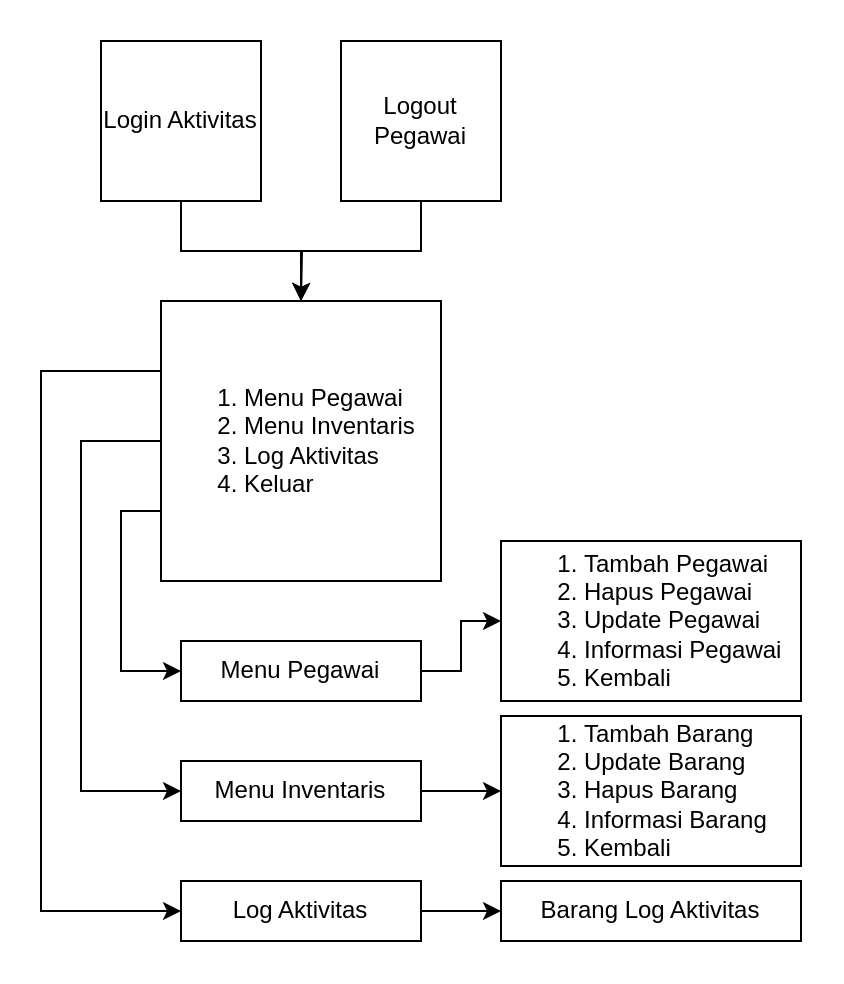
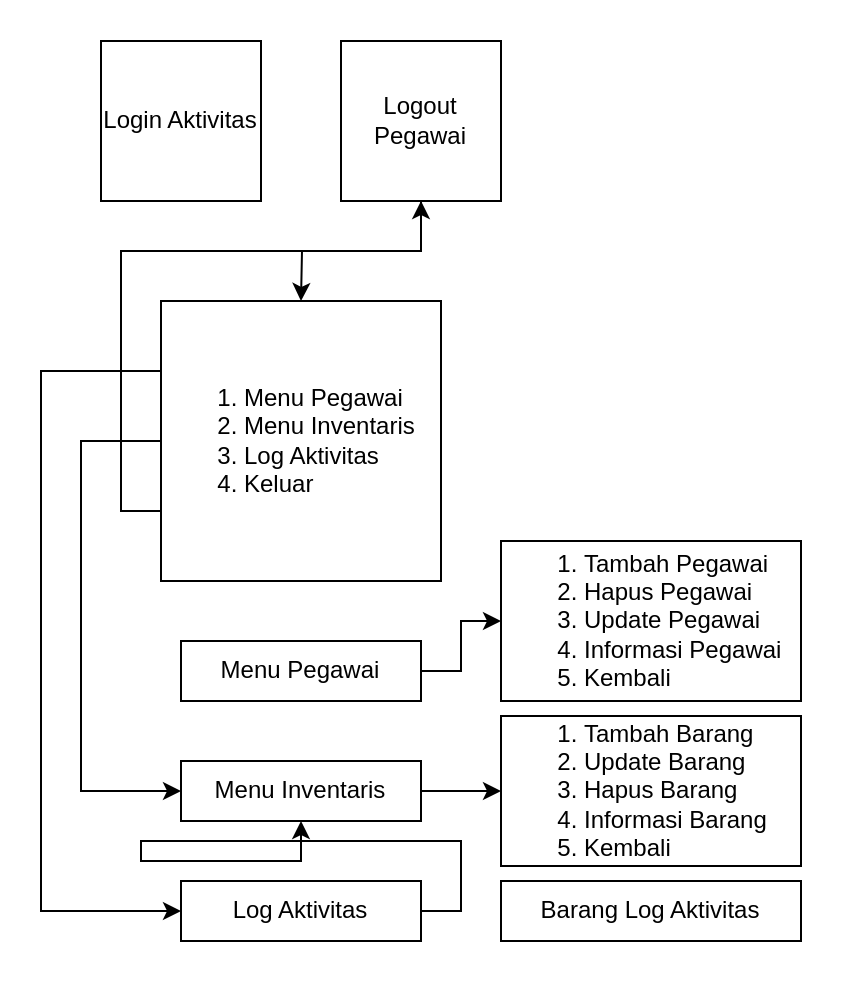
- <mxCell id="2" style="edgeStyle=orthogonalEdgeStyle;rounded=0;orthogonalLoop=1;jettySize=auto;html=1;exitX=0.5;exitY=1;exitDx=0;exitDy=0;entryX=0.5;entryY=0;entryDx=0;entryDy=0;" parent="1" source="3" target="7" edge="1"><mxGeometry relative="1" as="geometry" /></mxCell>
- <mxCell id="4" style="edgeStyle=orthogonalEdgeStyle;rounded=0;orthogonalLoop=1;jettySize=auto;html=1;exitX=0;exitY=0.75;exitDx=0;exitDy=0;entryX=0;entryY=0.5;entryDx=0;entryDy=0;" parent="1" source="7" target="9" edge="1"><mxGeometry relative="1" as="geometry" /></mxCell>
+ <mxCell id="4" style="edgeStyle=orthogonalEdgeStyle;rounded=0;orthogonalLoop=1;jettySize=auto;html=1;exitX=0;exitY=0.75;exitDx=0;exitDy=0;" parent="1" source="7" target="18" edge="1"><mxGeometry relative="1" as="geometry" /></mxCell>
- <mxCell id="12" style="edgeStyle=orthogonalEdgeStyle;rounded=0;orthogonalLoop=1;jettySize=auto;html=1;exitX=1;exitY=0.5;exitDx=0;exitDy=0;entryX=0;entryY=0.5;entryDx=0;entryDy=0;" parent="1" source="13" target="16" edge="1"><mxGeometry relative="1" as="geometry" /></mxCell>
+ <mxCell id="12" style="edgeStyle=orthogonalEdgeStyle;rounded=0;orthogonalLoop=1;jettySize=auto;html=1;exitX=1;exitY=0.5;exitDx=0;exitDy=0;" parent="1" source="13" target="11" edge="1"><mxGeometry relative="1" as="geometry" /></mxCell>
